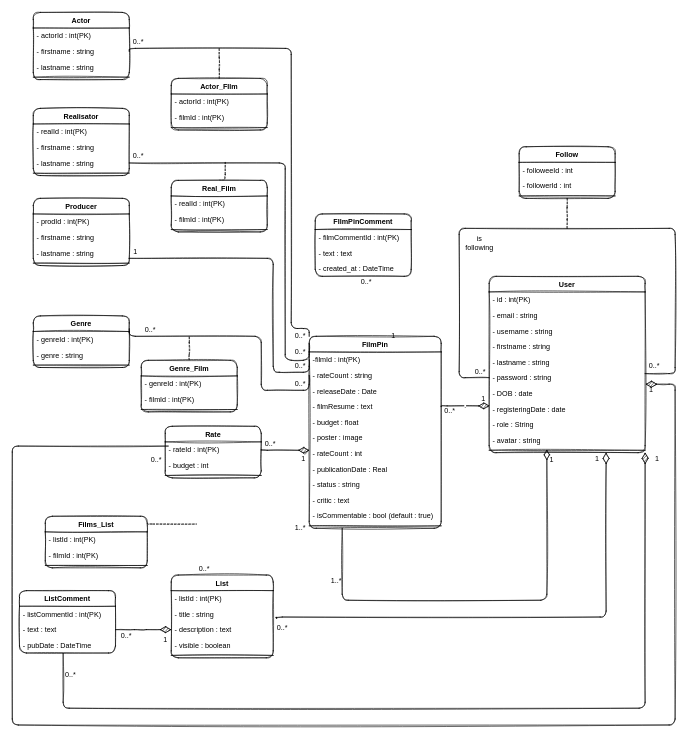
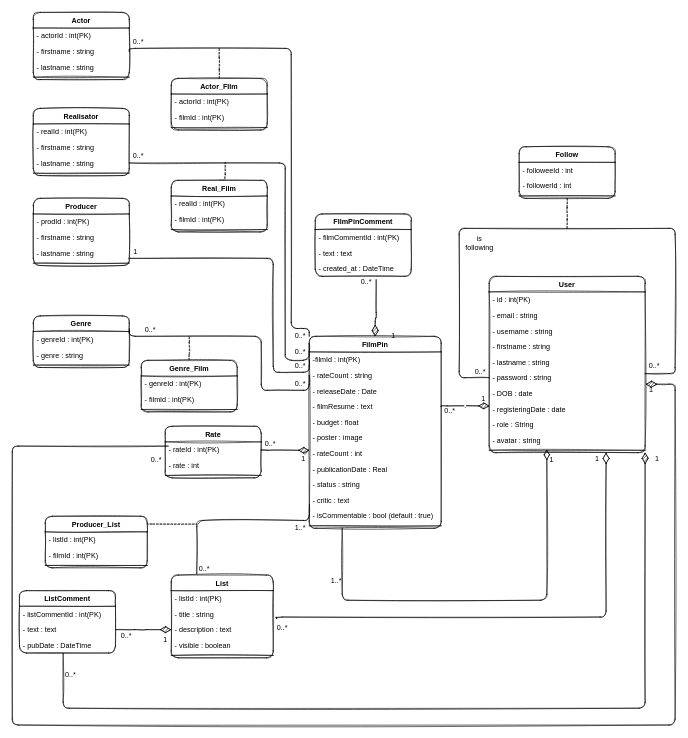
+ <mxCell id="104" style="edgeStyle=orthogonalEdgeStyle;rounded=1;sketch=1;orthogonalLoop=1;jettySize=auto;html=1;exitX=0.635;exitY=1.216;exitDx=0;exitDy=0;fontFamily=Helvetica;fontSize=14;fontColor=#FFFFFF;startArrow=none;startFill=0;endArrow=diamondThin;endFill=1;endSize=16;strokeColor=default;exitPerimeter=0;" parent="1" source="108" target="16" edge="1"><mxGeometry relative="1" as="geometry"><Array as="points"><mxPoint x="627" y="466" /><mxPoint x="627" y="530" /><mxPoint x="625" y="530" /></Array><mxPoint x="627.72" y="325.43" as="sourcePoint" /></mxGeometry></mxCell>
- <mxCell id="38" value="- budget : int" style="text;strokeColor=none;fillColor=none;align=left;verticalAlign=top;spacingLeft=4;spacingRight=4;overflow=hidden;rotatable=0;points=[[0,0.5],[1,0.5]];portConstraint=eastwest;rounded=1;sketch=1;fontFamily=Helvetica;" parent="36" vertex="1"><mxGeometry y="52" width="160" height="26" as="geometry" /></mxCell>
+ <mxCell id="38" value="- rate : int" style="text;strokeColor=none;fillColor=none;align=left;verticalAlign=top;spacingLeft=4;spacingRight=4;overflow=hidden;rotatable=0;points=[[0,0.5],[1,0.5]];portConstraint=eastwest;rounded=1;sketch=1;fontFamily=Helvetica;" parent="36" vertex="1"><mxGeometry y="52" width="160" height="26" as="geometry" /></mxCell>
+ <mxCell id="92" style="edgeStyle=orthogonalEdgeStyle;rounded=1;sketch=1;orthogonalLoop=1;jettySize=auto;html=1;exitX=0.25;exitY=0;exitDx=0;exitDy=0;entryX=0.002;entryY=0.794;entryDx=0;entryDy=0;entryPerimeter=0;fontFamily=Helvetica;endArrow=none;endFill=0;" parent="1" source="94" target="26" edge="1"><mxGeometry relative="1" as="geometry"><Array as="points"><mxPoint x="328" y="867" /></Array></mxGeometry></mxCell>
- <mxCell id="124" value="Films_List" style="swimlane;fontStyle=1;align=center;verticalAlign=top;childLayout=stackLayout;horizontal=1;startSize=26;horizontalStack=0;resizeParent=1;resizeParentMax=0;resizeLast=0;collapsible=1;marginBottom=0;rounded=1;sketch=1;fontFamily=Helvetica;" parent="1" vertex="1"><mxGeometry x="75" y="860" width="170" height="86" as="geometry" /></mxCell>
+ <mxCell id="124" value="Producer_List" style="swimlane;fontStyle=1;align=center;verticalAlign=top;childLayout=stackLayout;horizontal=1;startSize=26;horizontalStack=0;resizeParent=1;resizeParentMax=0;resizeLast=0;collapsible=1;marginBottom=0;rounded=1;sketch=1;fontFamily=Helvetica;" parent="1" vertex="1"><mxGeometry x="75" y="860" width="170" height="86" as="geometry" /></mxCell>
